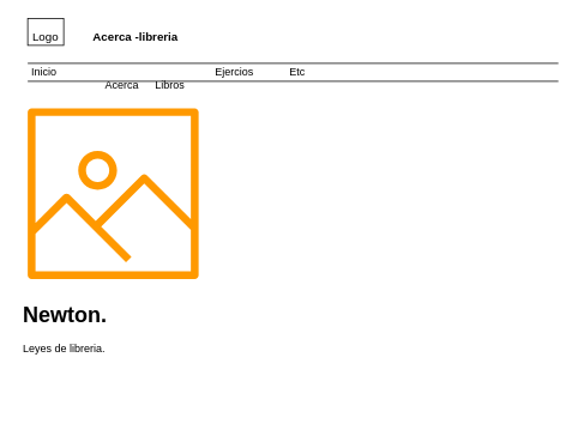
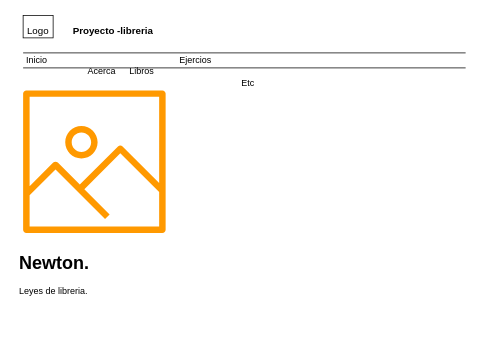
- <mxCell id="9" value="&lt;font style=&quot;font-size: 13px&quot;&gt;&lt;b&gt;Acerca -libreria&lt;/b&gt;&lt;/font&gt;" style="text;html=1;strokeColor=none;fillColor=none;align=center;verticalAlign=middle;whiteSpace=wrap;rounded=0;" parent="1" vertex="1"><mxGeometry x="70" y="30" width="160" height="20" as="geometry" /></mxCell>
+ <mxCell id="9" value="&lt;font style=&quot;font-size: 13px&quot;&gt;&lt;b&gt;Proyecto -libreria&lt;/b&gt;&lt;/font&gt;" style="text;html=1;strokeColor=none;fillColor=none;align=center;verticalAlign=middle;whiteSpace=wrap;rounded=0;" parent="1" vertex="1"><mxGeometry x="70" y="30" width="160" height="20" as="geometry" /></mxCell>
- <mxCell id="12" value="Etc" style="text;html=1;strokeColor=none;fillColor=none;align=center;verticalAlign=middle;whiteSpace=wrap;rounded=0;" vertex="1" parent="1"><mxGeometry x="310" y="70" width="40" height="20" as="geometry" /></mxCell>
+ <mxCell id="12" value="Etc" style="text;html=1;strokeColor=none;fillColor=none;align=center;verticalAlign=middle;whiteSpace=wrap;rounded=0;" vertex="1" parent="1"><mxGeometry x="310" y="100" width="40" height="20" as="geometry" /></mxCell>
